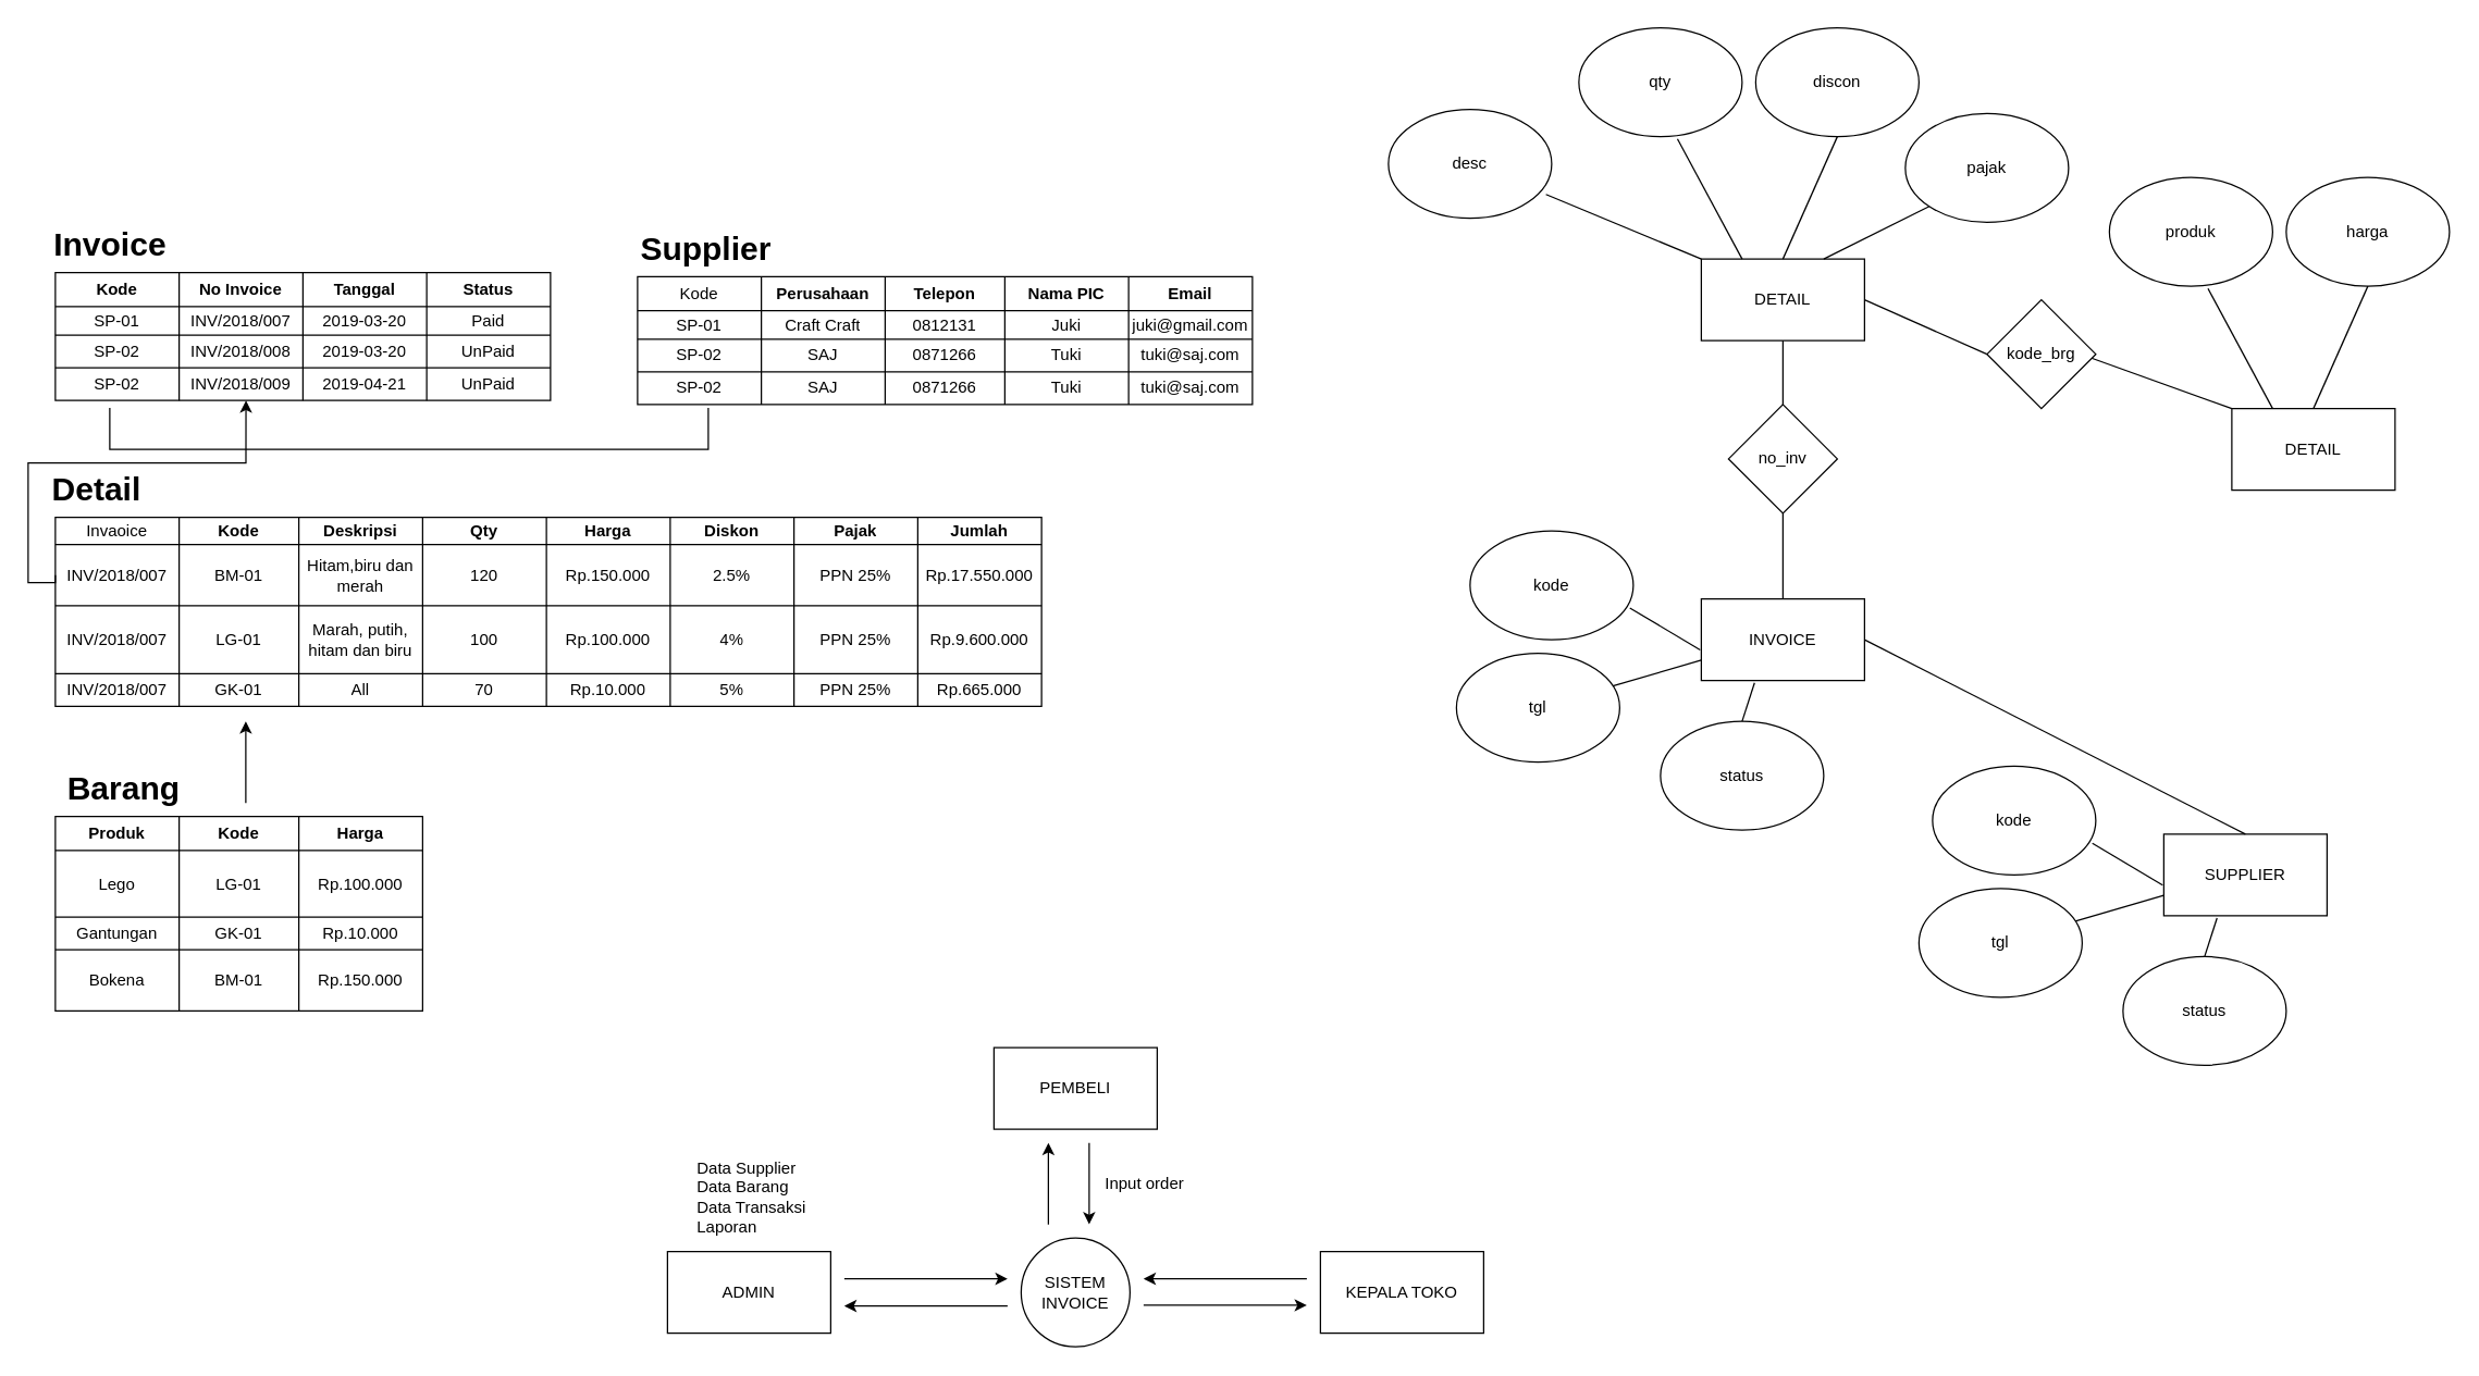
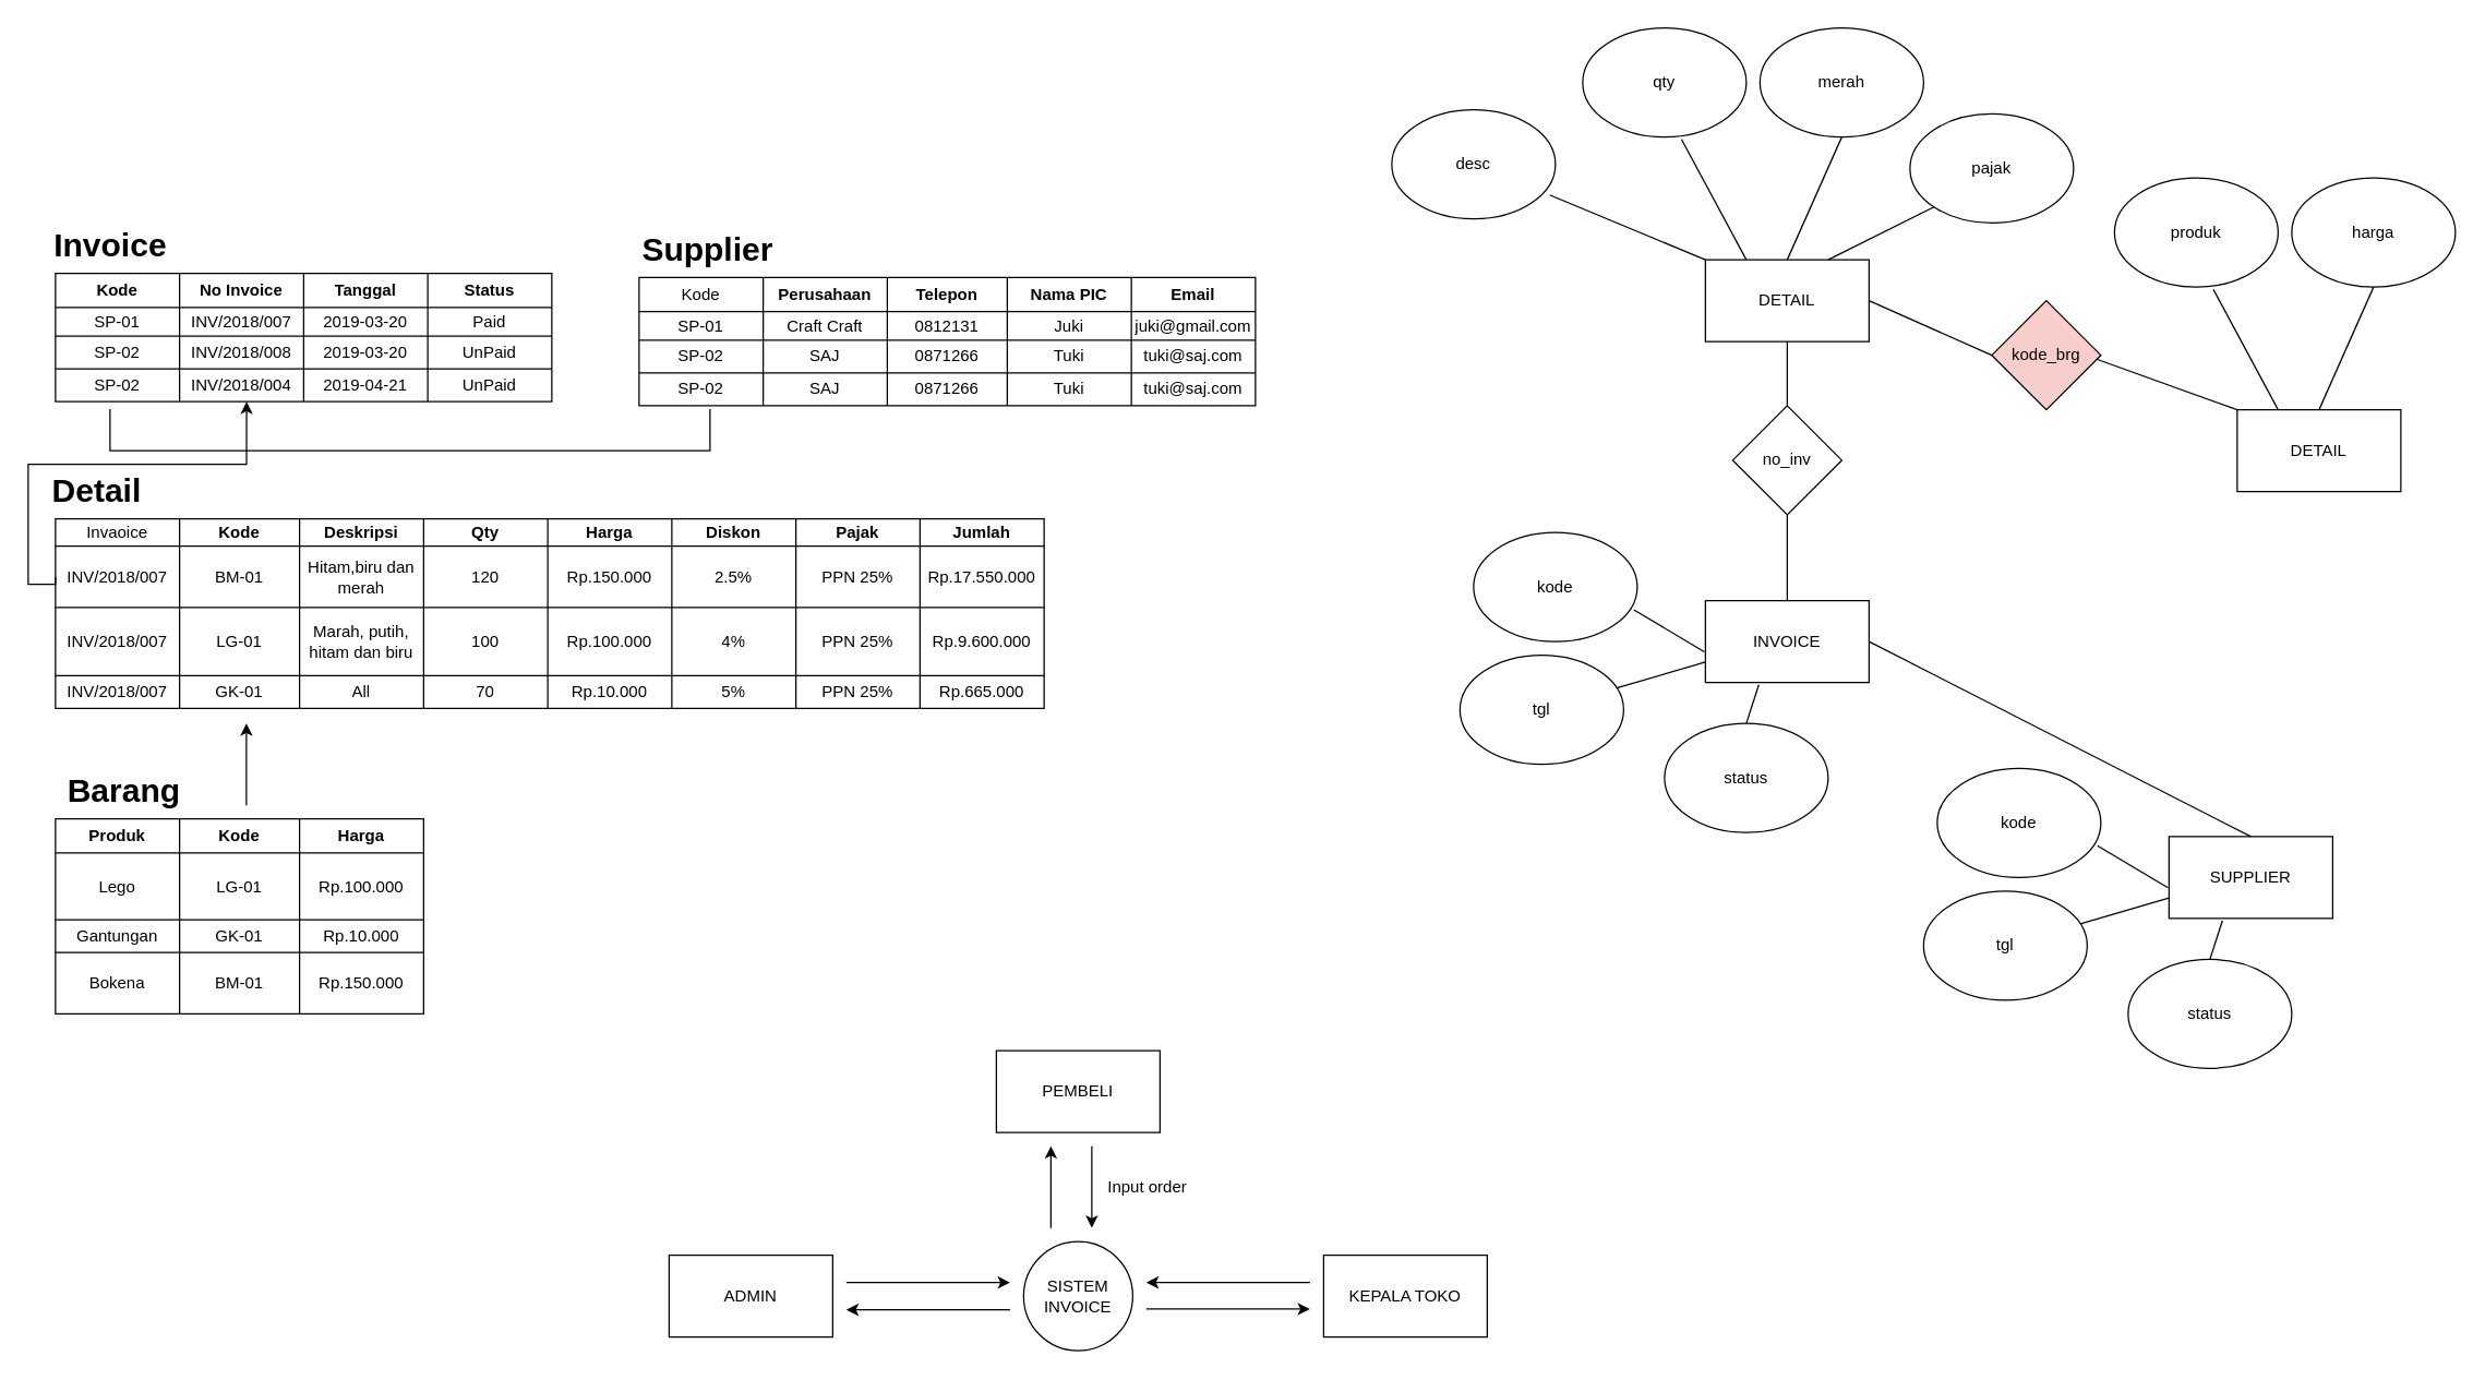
- <mxCell id="130" value="discon" style="ellipse;whiteSpace=wrap;html=1;" vertex="1" parent="1"><mxGeometry x="1290" y="20" width="120" height="80" as="geometry" /></mxCell>
+ <mxCell id="130" value="merah" style="ellipse;whiteSpace=wrap;html=1;" vertex="1" parent="1"><mxGeometry x="1290" y="20" width="120" height="80" as="geometry" /></mxCell>
- <mxCell id="143" value="kode_brg" style="rhombus;whiteSpace=wrap;html=1;" vertex="1" parent="1"><mxGeometry x="1460" y="220" width="80" height="80" as="geometry" /></mxCell>
+ <mxCell id="143" value="kode_brg" style="rhombus;whiteSpace=wrap;html=1;fillColor=#f8cecc;" vertex="1" parent="1"><mxGeometry x="1460" y="220" width="80" height="80" as="geometry" /></mxCell>
- <mxCell id="20" value="&lt;span&gt;INV/2018/009&lt;/span&gt;" style="shape=partialRectangle;html=1;whiteSpace=wrap;connectable=0;fillColor=none;top=0;left=0;bottom=0;right=0;overflow=hidden;" parent="18" vertex="1"><mxGeometry x="91" width="91" height="24" as="geometry" /></mxCell>
+ <mxCell id="20" value="&lt;span&gt;INV/2018/004&lt;/span&gt;" style="shape=partialRectangle;html=1;whiteSpace=wrap;connectable=0;fillColor=none;top=0;left=0;bottom=0;right=0;overflow=hidden;" parent="18" vertex="1"><mxGeometry x="91" width="91" height="24" as="geometry" /></mxCell>
- <mxCell id="154" value="Data Supplier&lt;br&gt;Data Barang&lt;br&gt;Data Transaksi&lt;br&gt;Laporan" style="text;html=1;align=left;verticalAlign=middle;resizable=0;points=[];autosize=1;" vertex="1" parent="1"><mxGeometry x="510" y="850" width="100" height="60" as="geometry" /></mxCell>
